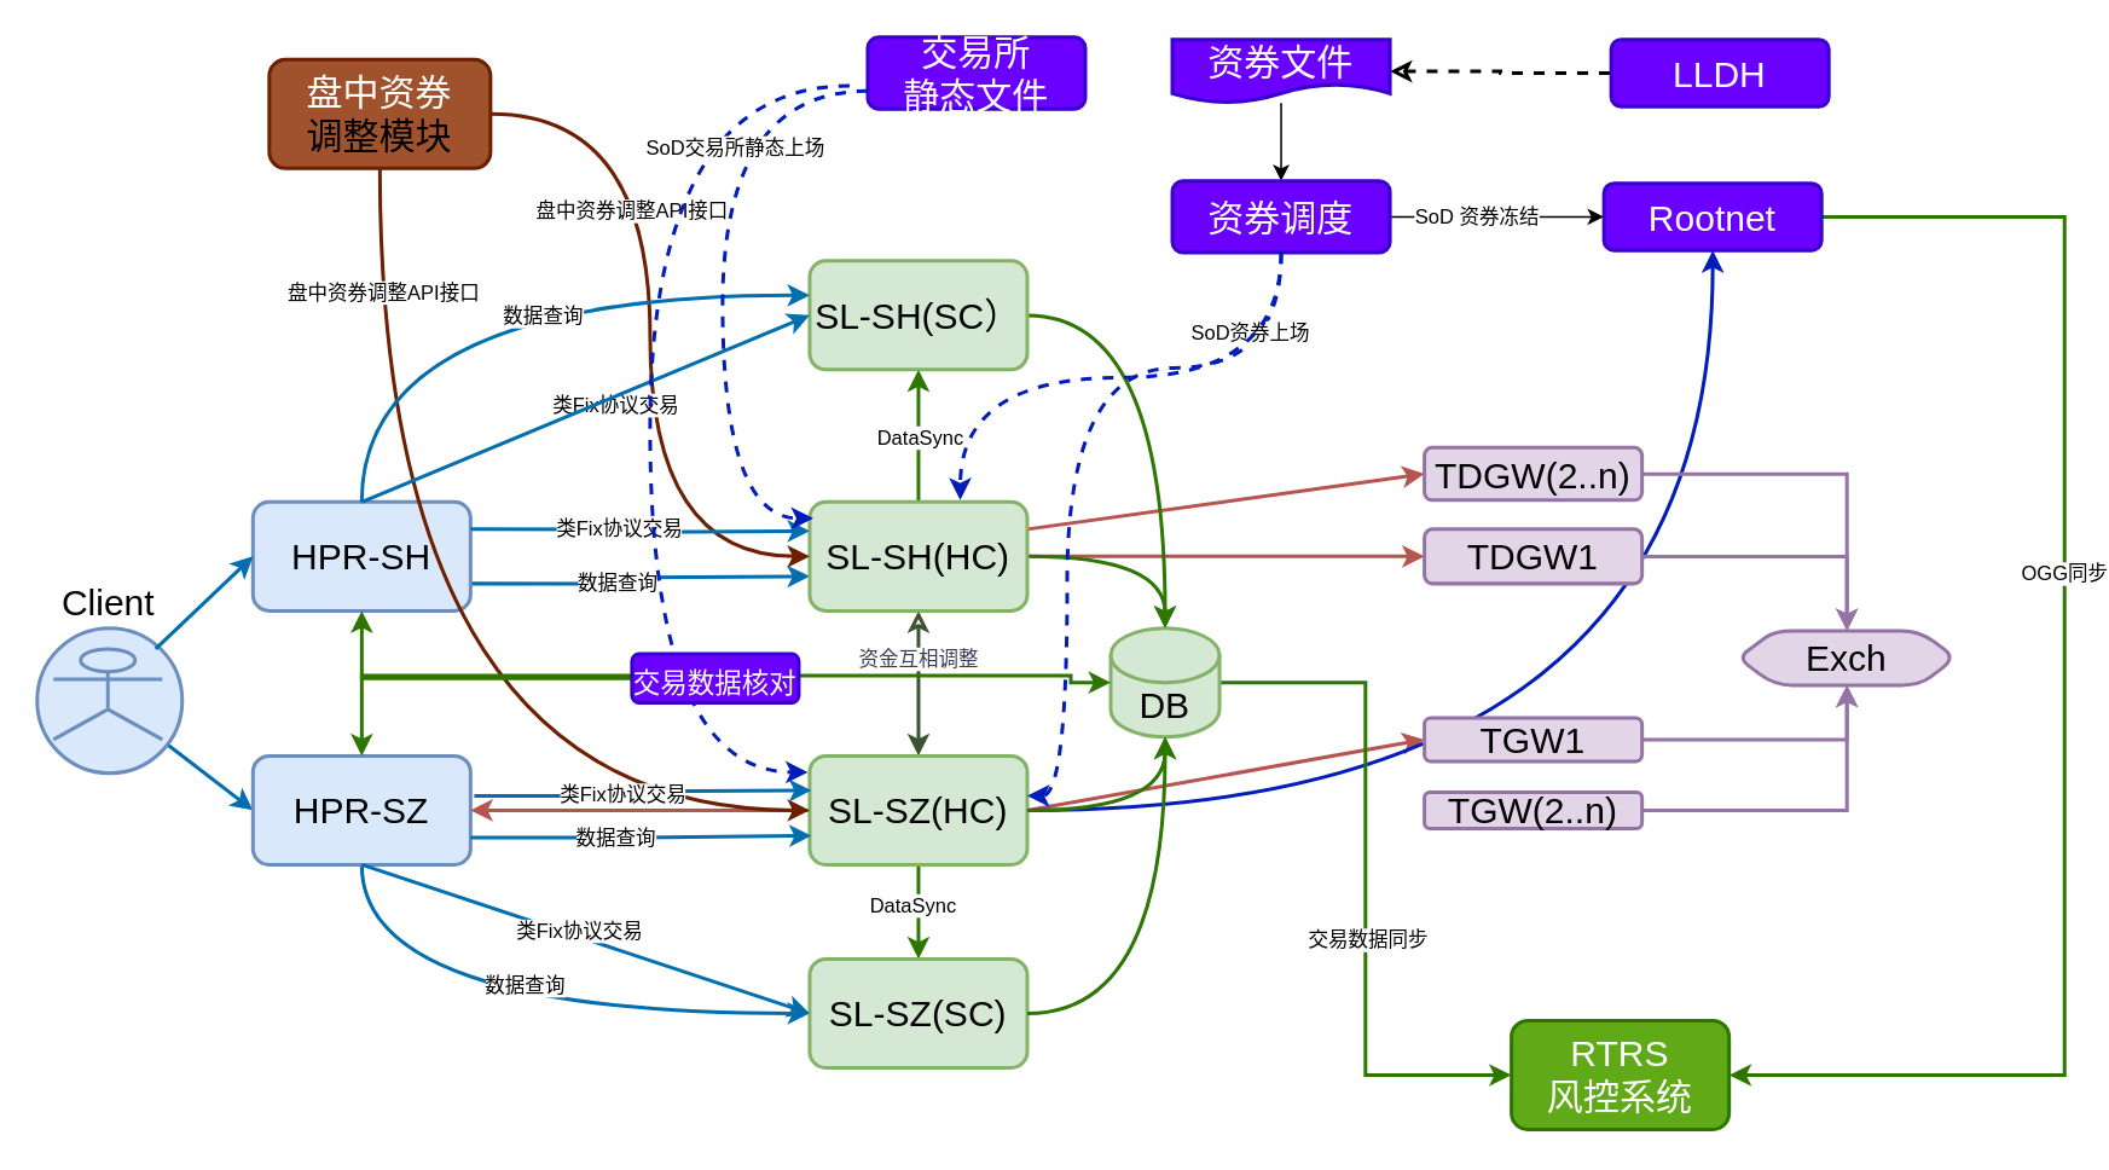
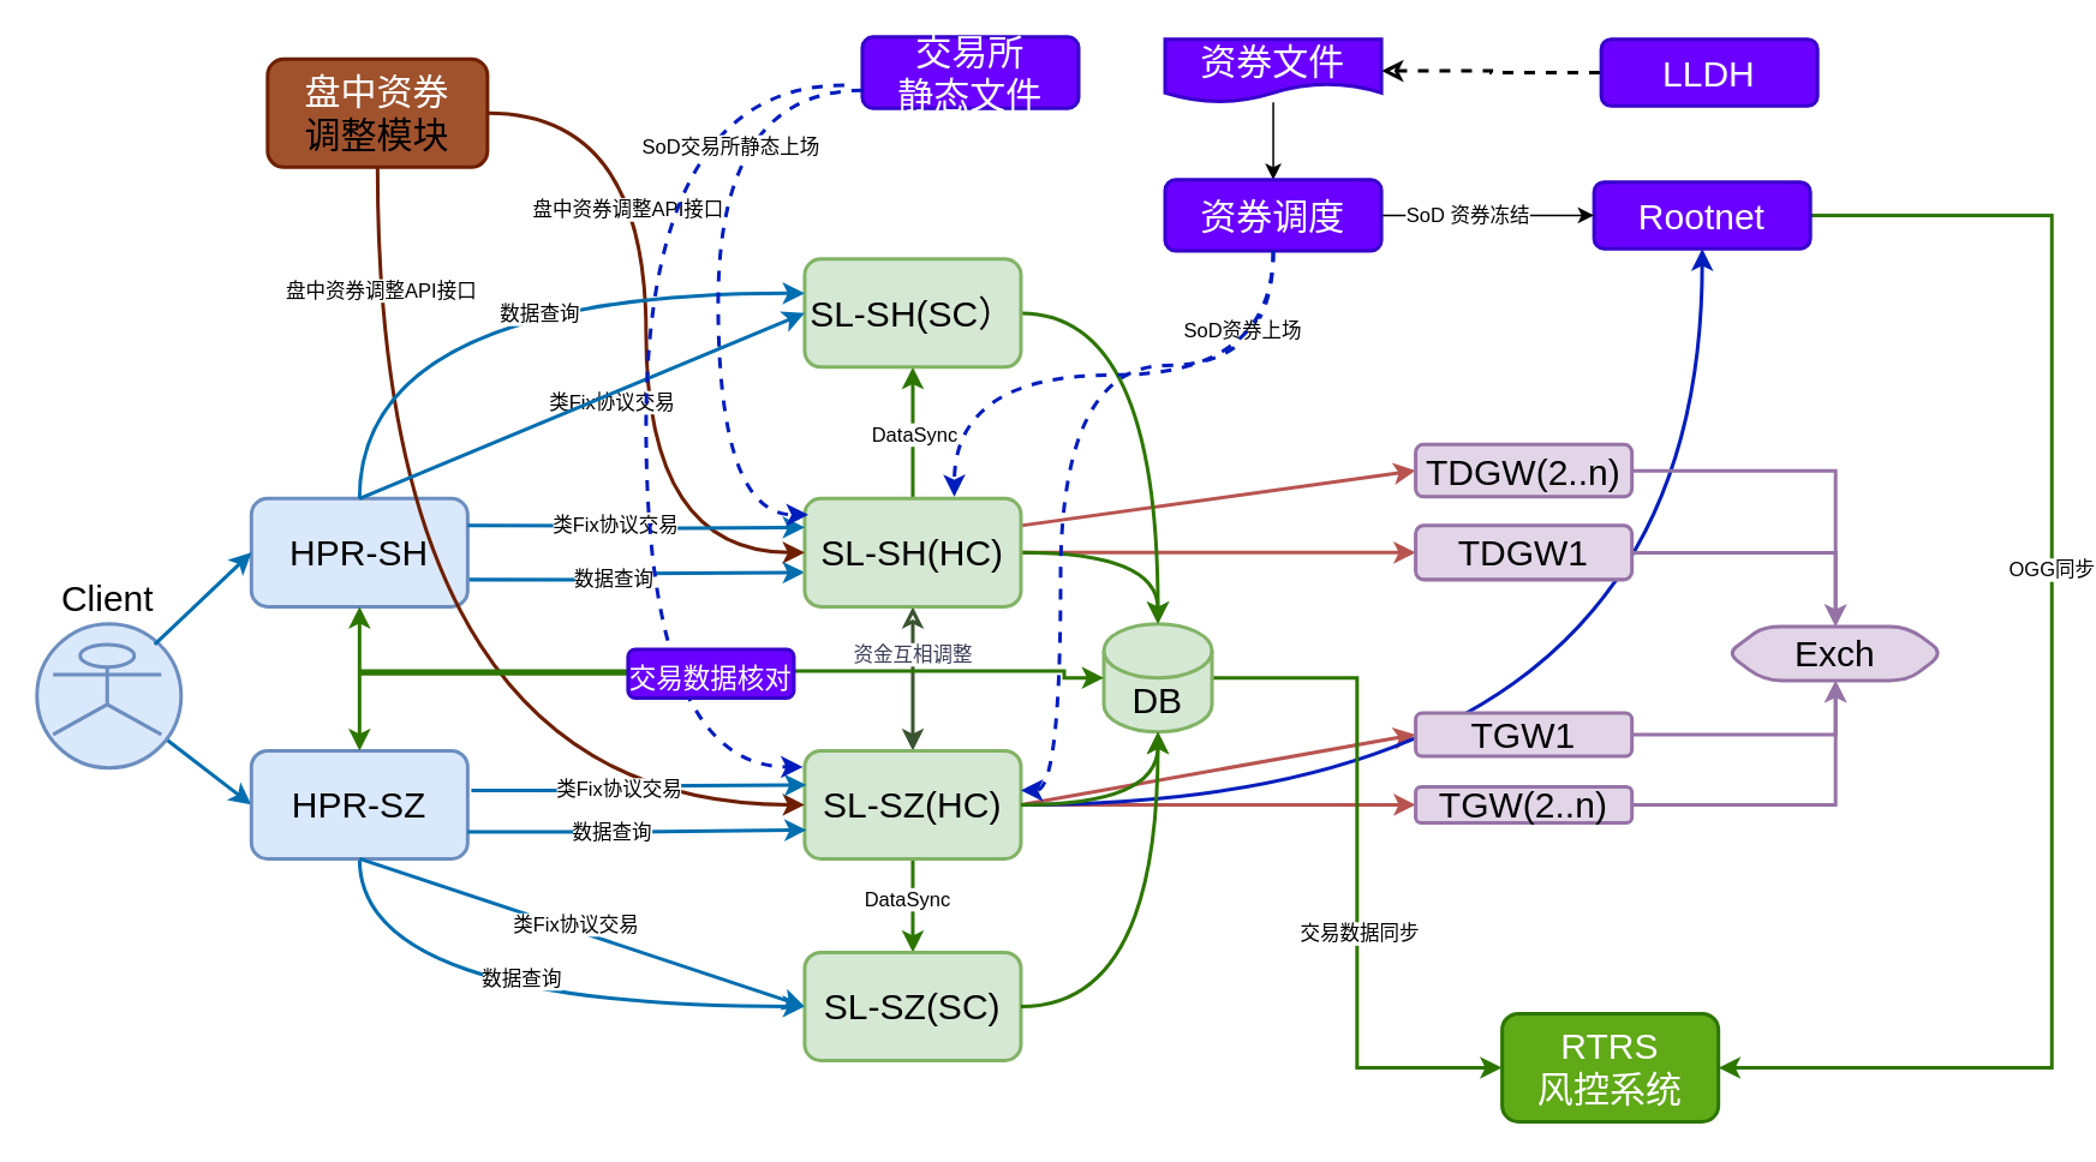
- <mxCell id="18" value="" style="edgeStyle=orthogonalEdgeStyle;rounded=0;orthogonalLoop=1;jettySize=auto;html=1;strokeWidth=2;fontSize=20;fillColor=#f8cecc;strokeColor=#b85450;" edge="1" parent="1" source="22" target="9"><mxGeometry relative="1" as="geometry" /></mxCell>
+ <mxCell id="18" value="" style="edgeStyle=orthogonalEdgeStyle;rounded=0;orthogonalLoop=1;jettySize=auto;html=1;strokeWidth=2;fontSize=20;fillColor=#f8cecc;strokeColor=#b85450;" edge="1" parent="1" source="22" target="26"><mxGeometry relative="1" as="geometry" /></mxCell>
